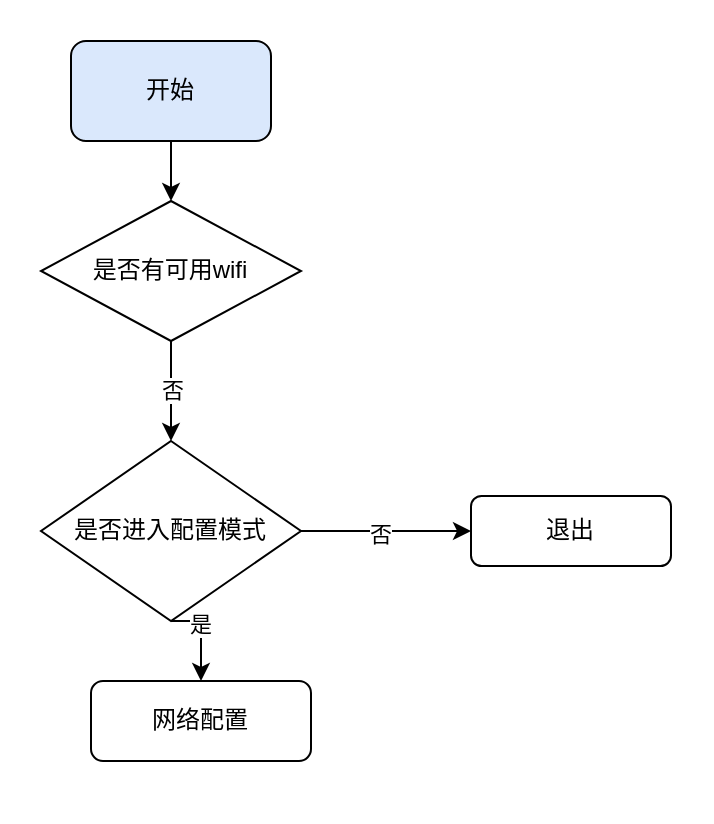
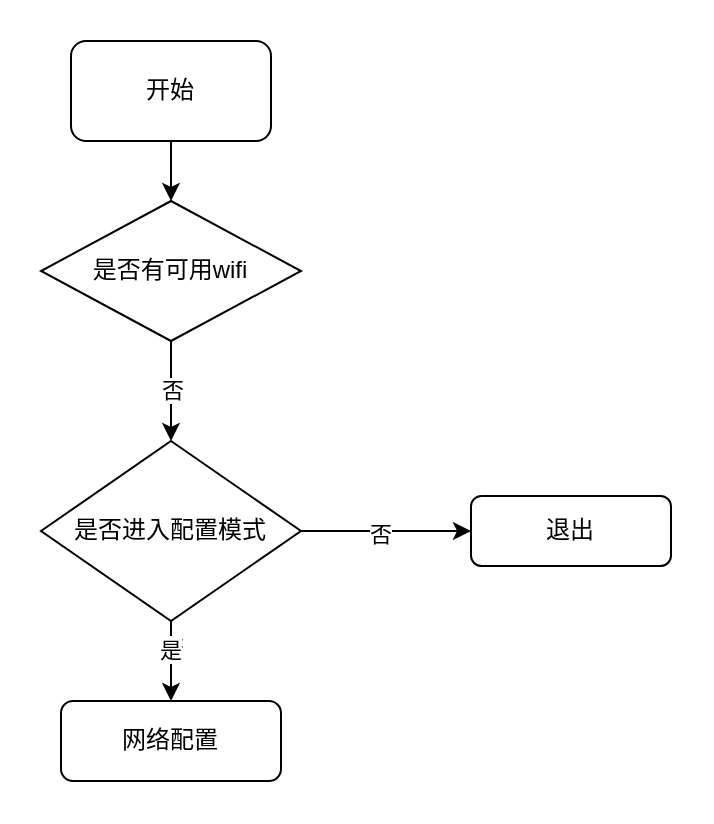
- <mxCell id="3" value="开始" style="rounded=1;whiteSpace=wrap;html=1;fillColor=#dae8fc;" vertex="1" parent="1"><mxGeometry x="35" y="20" width="100" height="50" as="geometry" /></mxCell>
+ <mxCell id="3" value="开始" style="rounded=1;whiteSpace=wrap;html=1;" vertex="1" parent="1"><mxGeometry x="35" y="20" width="100" height="50" as="geometry" /></mxCell>
- <mxCell id="11" value="网络配置" style="rounded=1;whiteSpace=wrap;html=1;" vertex="1" parent="1"><mxGeometry x="45" y="340" width="110" height="40" as="geometry" /></mxCell>
+ <mxCell id="11" value="网络配置" style="rounded=1;whiteSpace=wrap;html=1;" vertex="1" parent="1"><mxGeometry x="30" y="350" width="110" height="40" as="geometry" /></mxCell>
